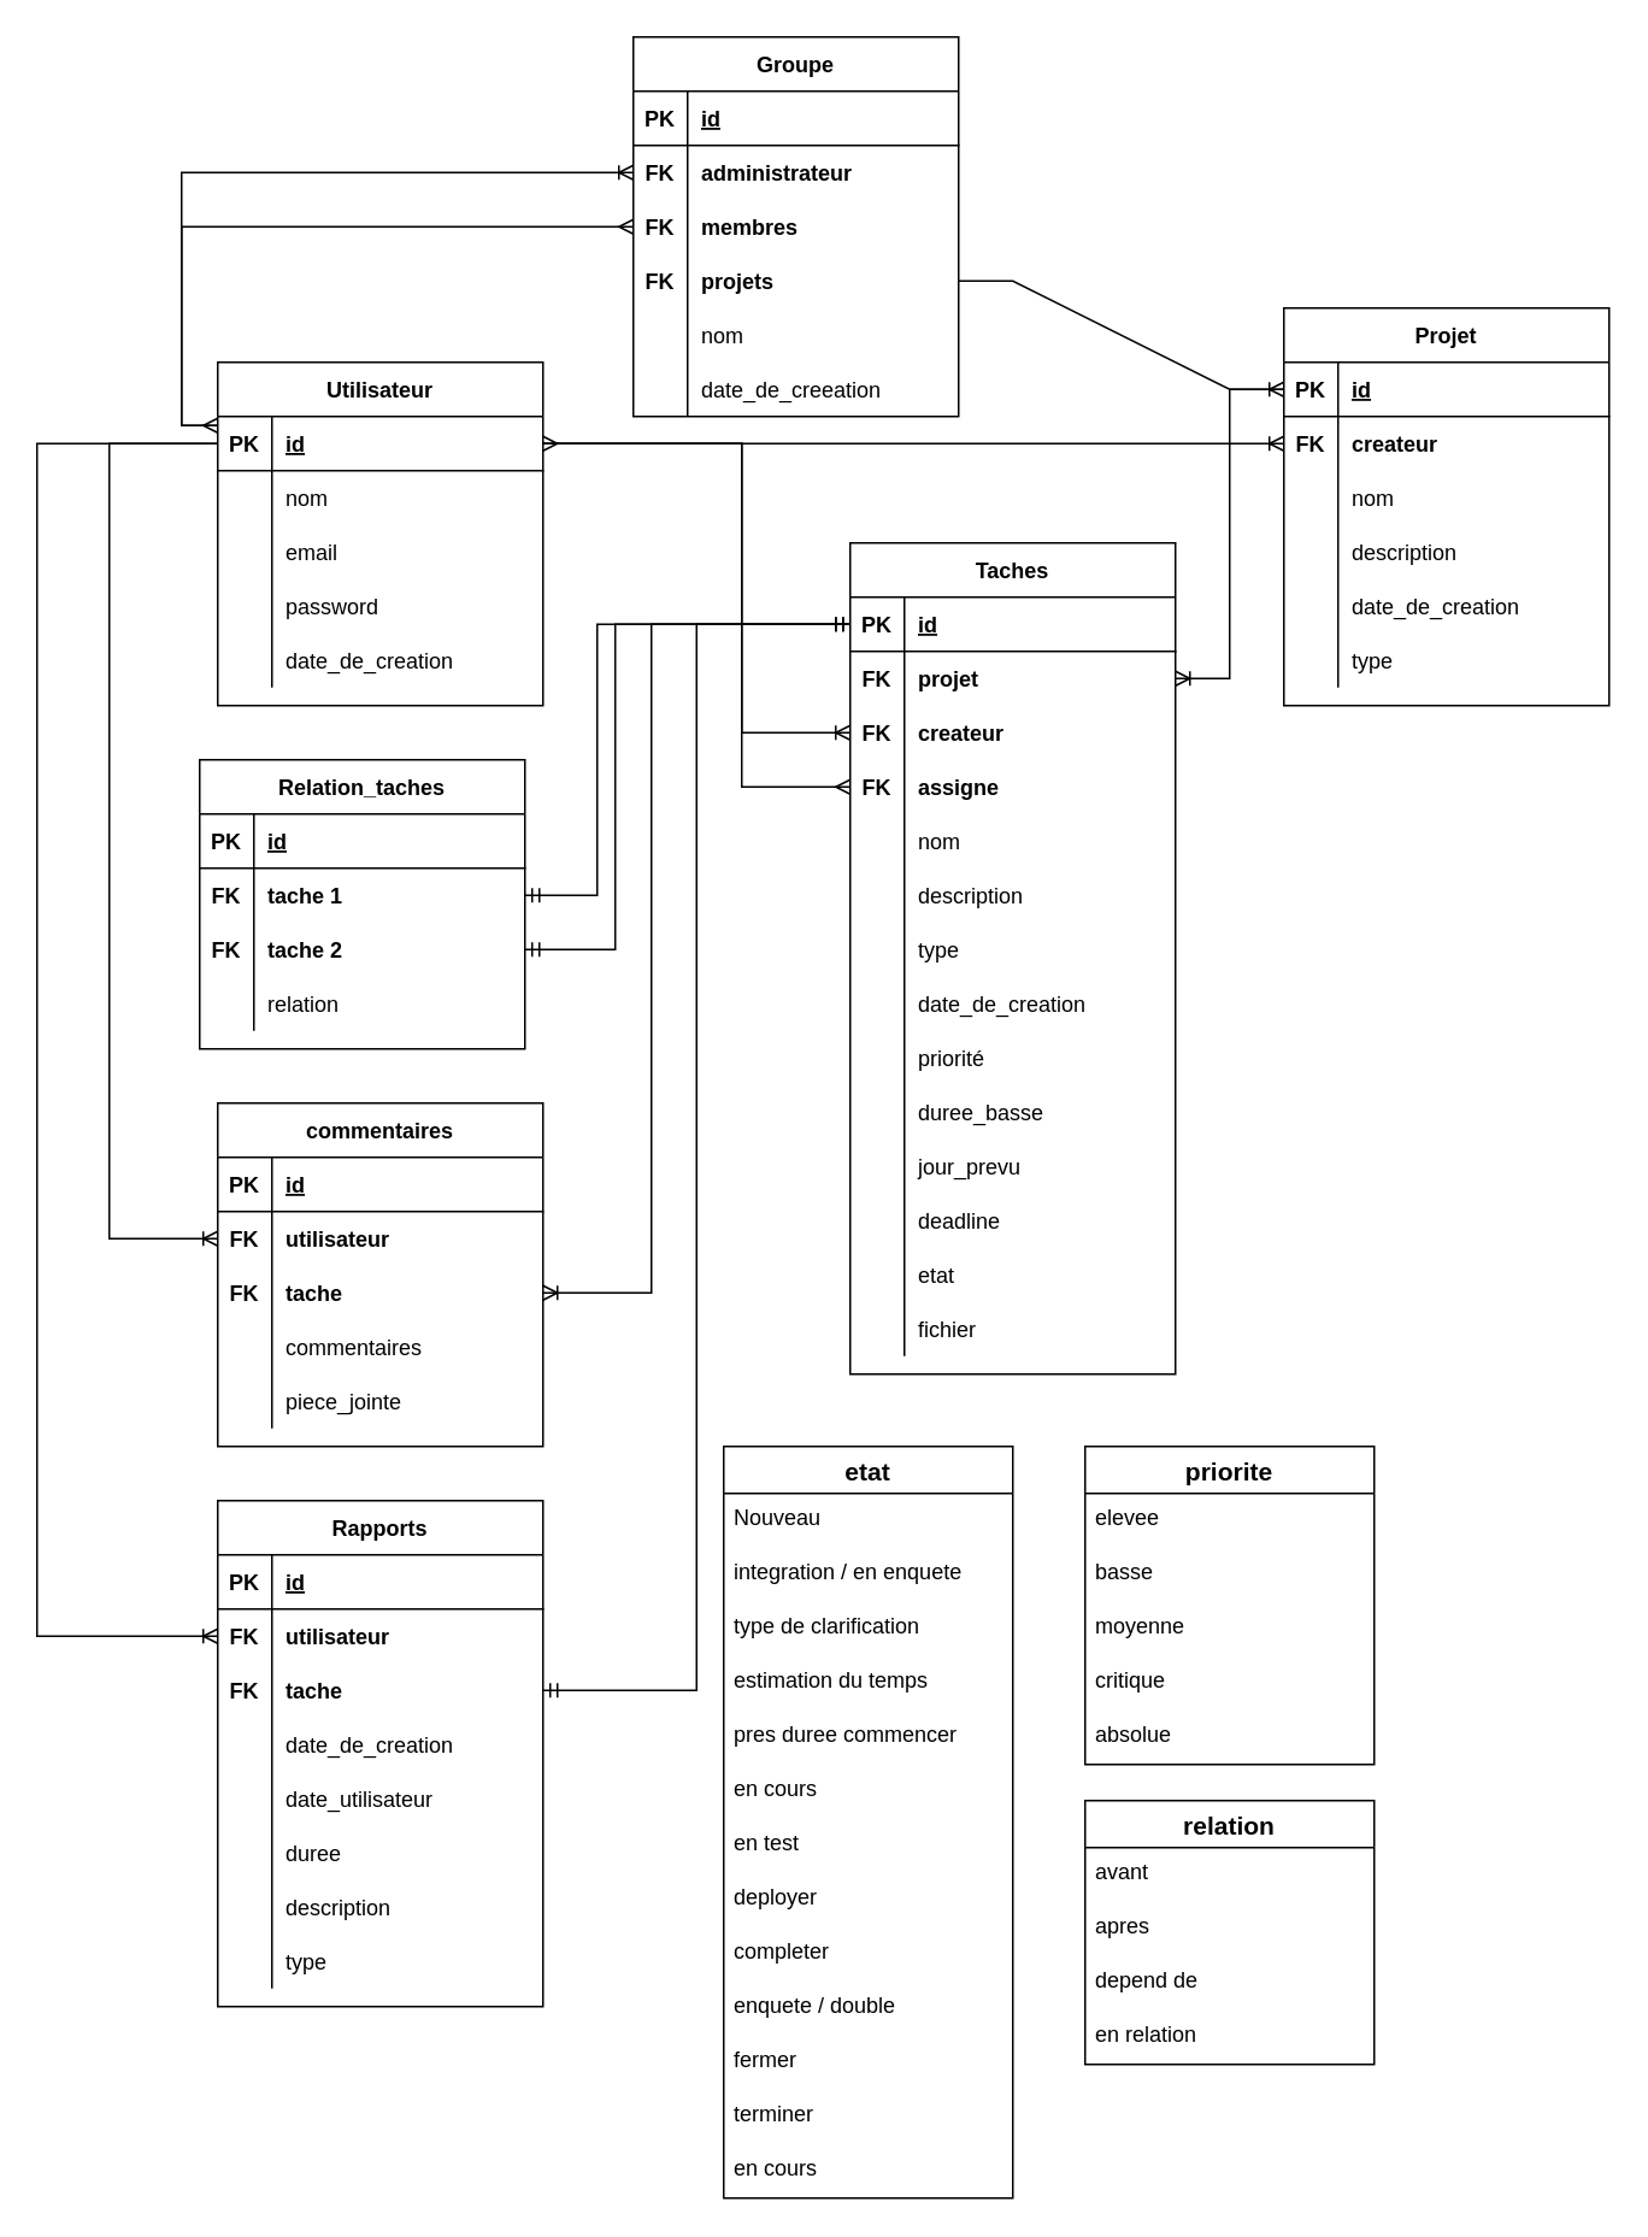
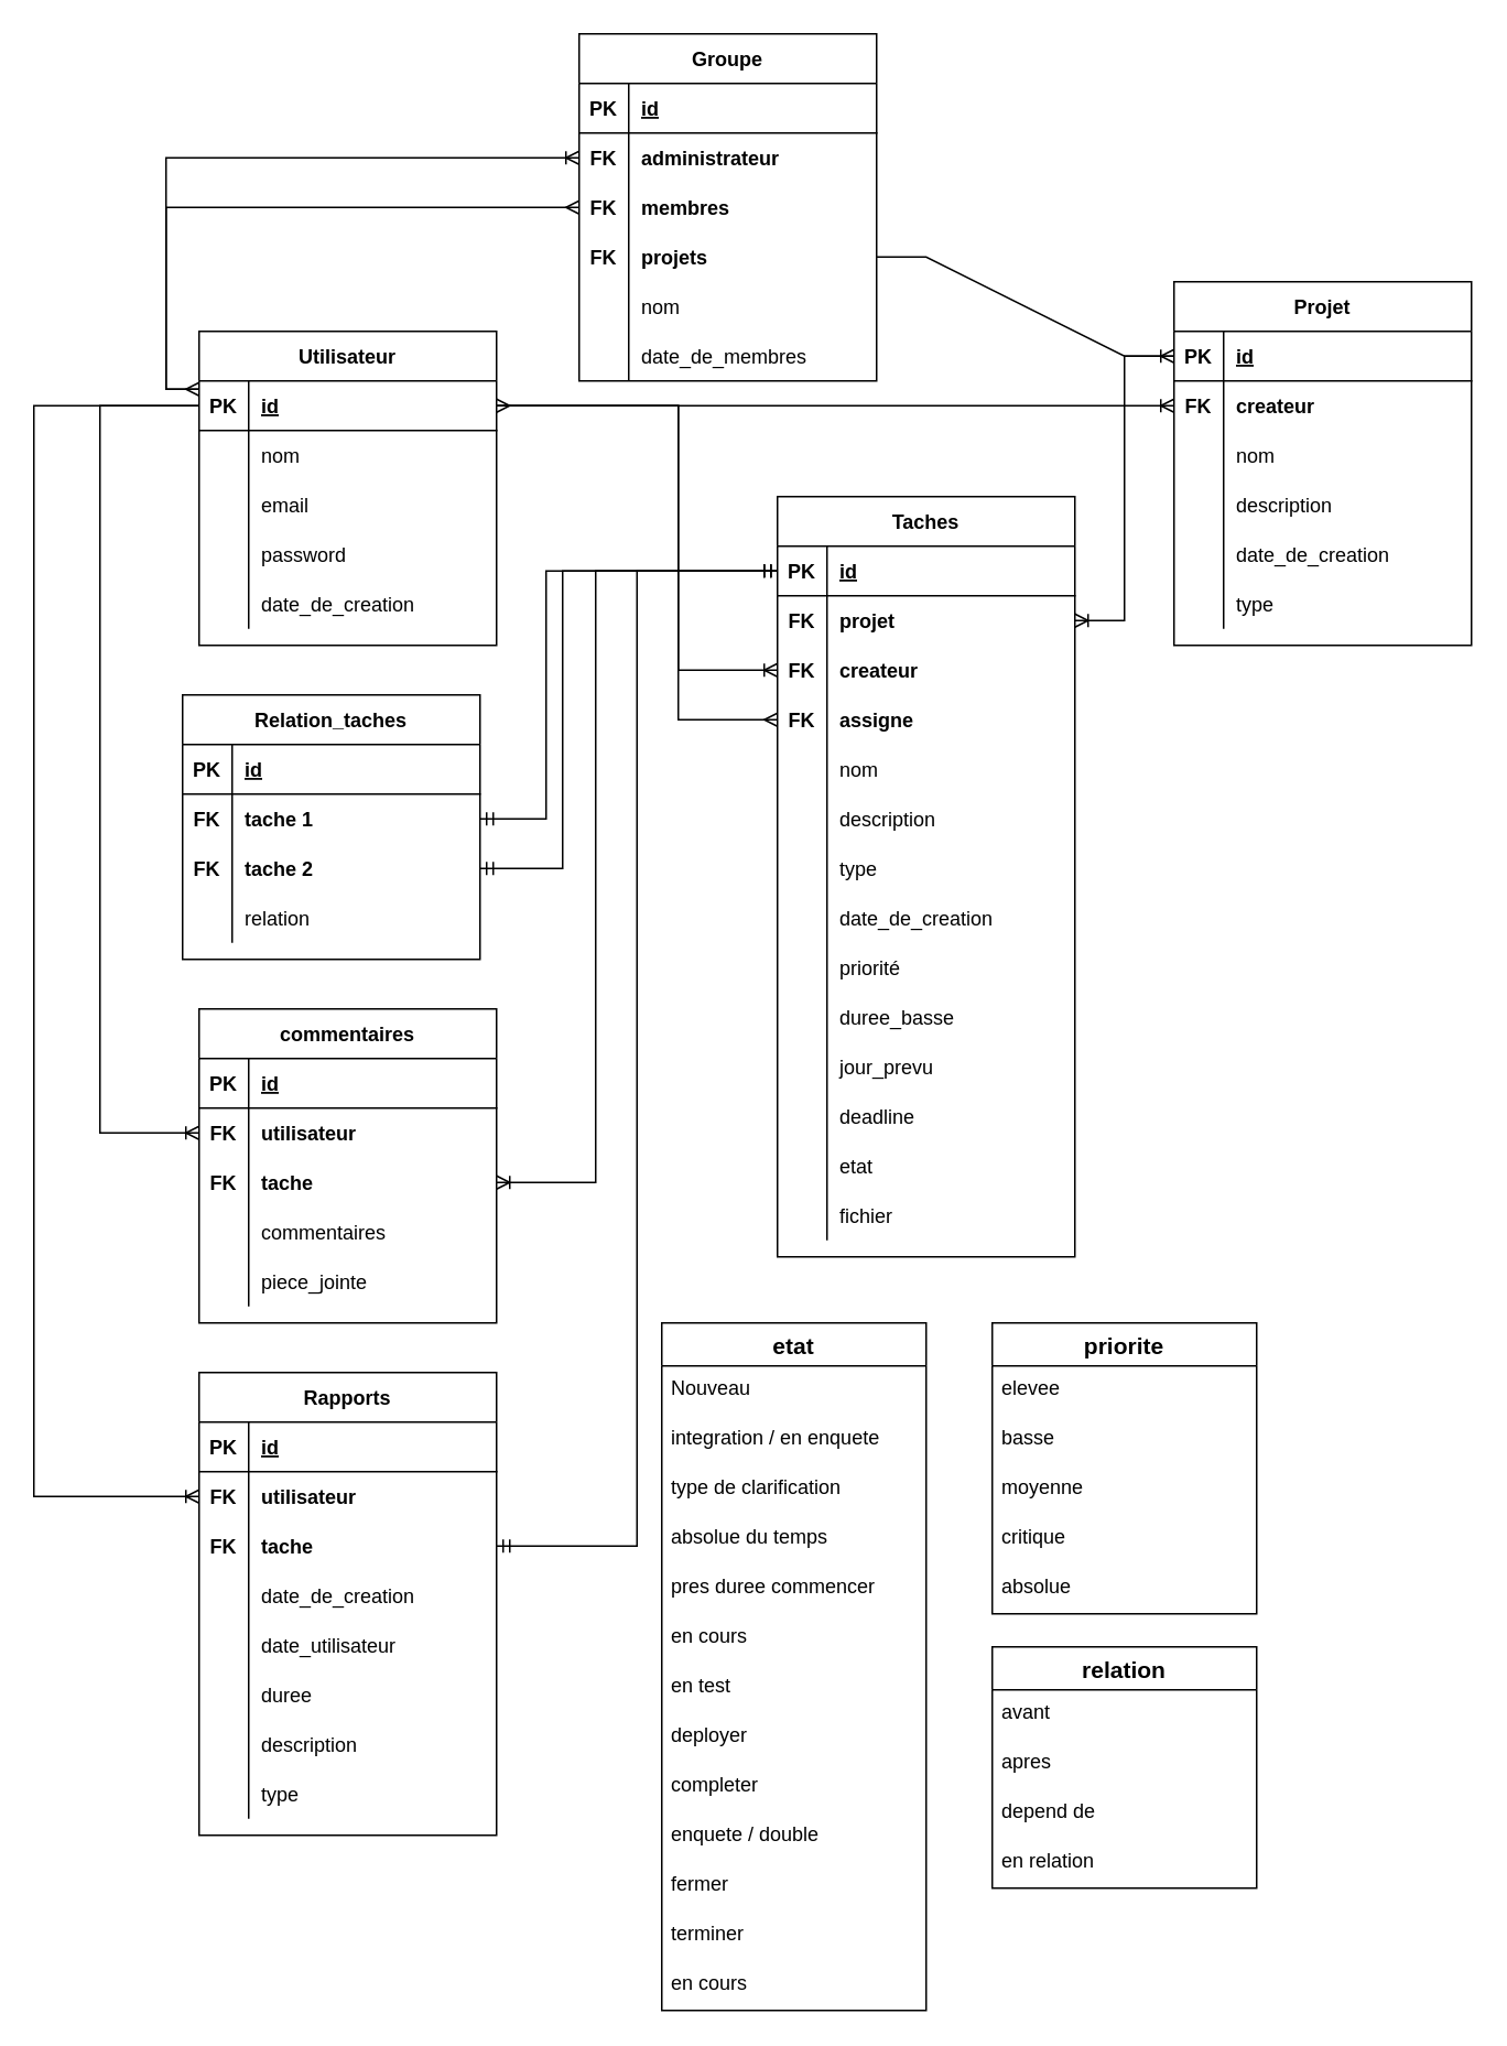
- <mxCell id="102" value="date_de_creeation" style="shape=partialRectangle;connectable=0;fillColor=none;top=0;left=0;bottom=0;right=0;align=left;spacingLeft=6;overflow=hidden;" vertex="1" parent="100"><mxGeometry x="30" width="150" height="30" as="geometry"><mxRectangle width="150" height="30" as="alternateBounds" /></mxGeometry></mxCell>
+ <mxCell id="102" value="date_de_membres" style="shape=partialRectangle;connectable=0;fillColor=none;top=0;left=0;bottom=0;right=0;align=left;spacingLeft=6;overflow=hidden;" vertex="1" parent="100"><mxGeometry x="30" width="150" height="30" as="geometry"><mxRectangle width="150" height="30" as="alternateBounds" /></mxGeometry></mxCell>
- <mxCell id="169" value="estimation du temps" style="text;strokeColor=none;fillColor=none;spacingLeft=4;spacingRight=4;overflow=hidden;rotatable=0;points=[[0,0.5],[1,0.5]];portConstraint=eastwest;fontSize=12;" vertex="1" parent="165"><mxGeometry y="116" width="160" height="30" as="geometry" /></mxCell>
+ <mxCell id="169" value="absolue du temps" style="text;strokeColor=none;fillColor=none;spacingLeft=4;spacingRight=4;overflow=hidden;rotatable=0;points=[[0,0.5],[1,0.5]];portConstraint=eastwest;fontSize=12;" vertex="1" parent="165"><mxGeometry y="116" width="160" height="30" as="geometry" /></mxCell>
